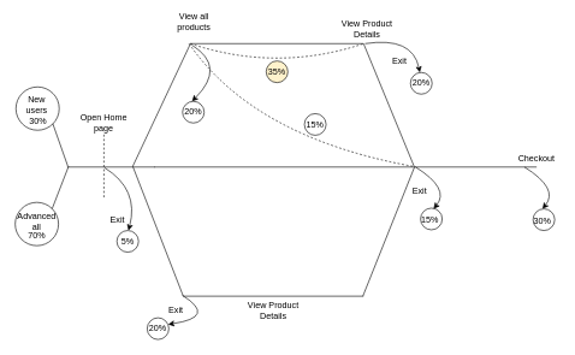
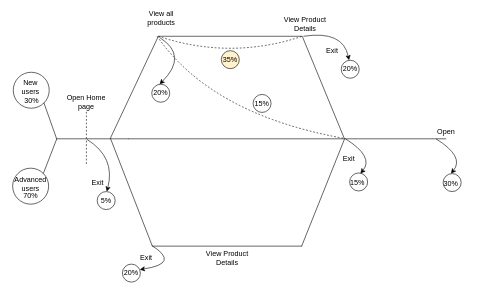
- <mxCell id="16" value="Checkout" style="text;html=1;strokeColor=none;fillColor=none;align=center;verticalAlign=middle;whiteSpace=wrap;rounded=0;" vertex="1" parent="1"><mxGeometry x="723" y="210" width="40" height="20" as="geometry" /></mxCell>
+ <mxCell id="16" value="Open" style="text;html=1;strokeColor=none;fillColor=none;align=center;verticalAlign=middle;whiteSpace=wrap;rounded=0;" vertex="1" parent="1"><mxGeometry x="723" y="210" width="40" height="20" as="geometry" /></mxCell>
- <mxCell id="30" value="Advanced all" style="text;html=1;strokeColor=none;fillColor=none;align=center;verticalAlign=middle;whiteSpace=wrap;rounded=0;" vertex="1" parent="1"><mxGeometry x="30" y="297" width="40" height="20" as="geometry" /></mxCell>
+ <mxCell id="30" value="Advanced users" style="text;html=1;strokeColor=none;fillColor=none;align=center;verticalAlign=middle;whiteSpace=wrap;rounded=0;" vertex="1" parent="1"><mxGeometry x="30" y="297" width="40" height="20" as="geometry" /></mxCell>
